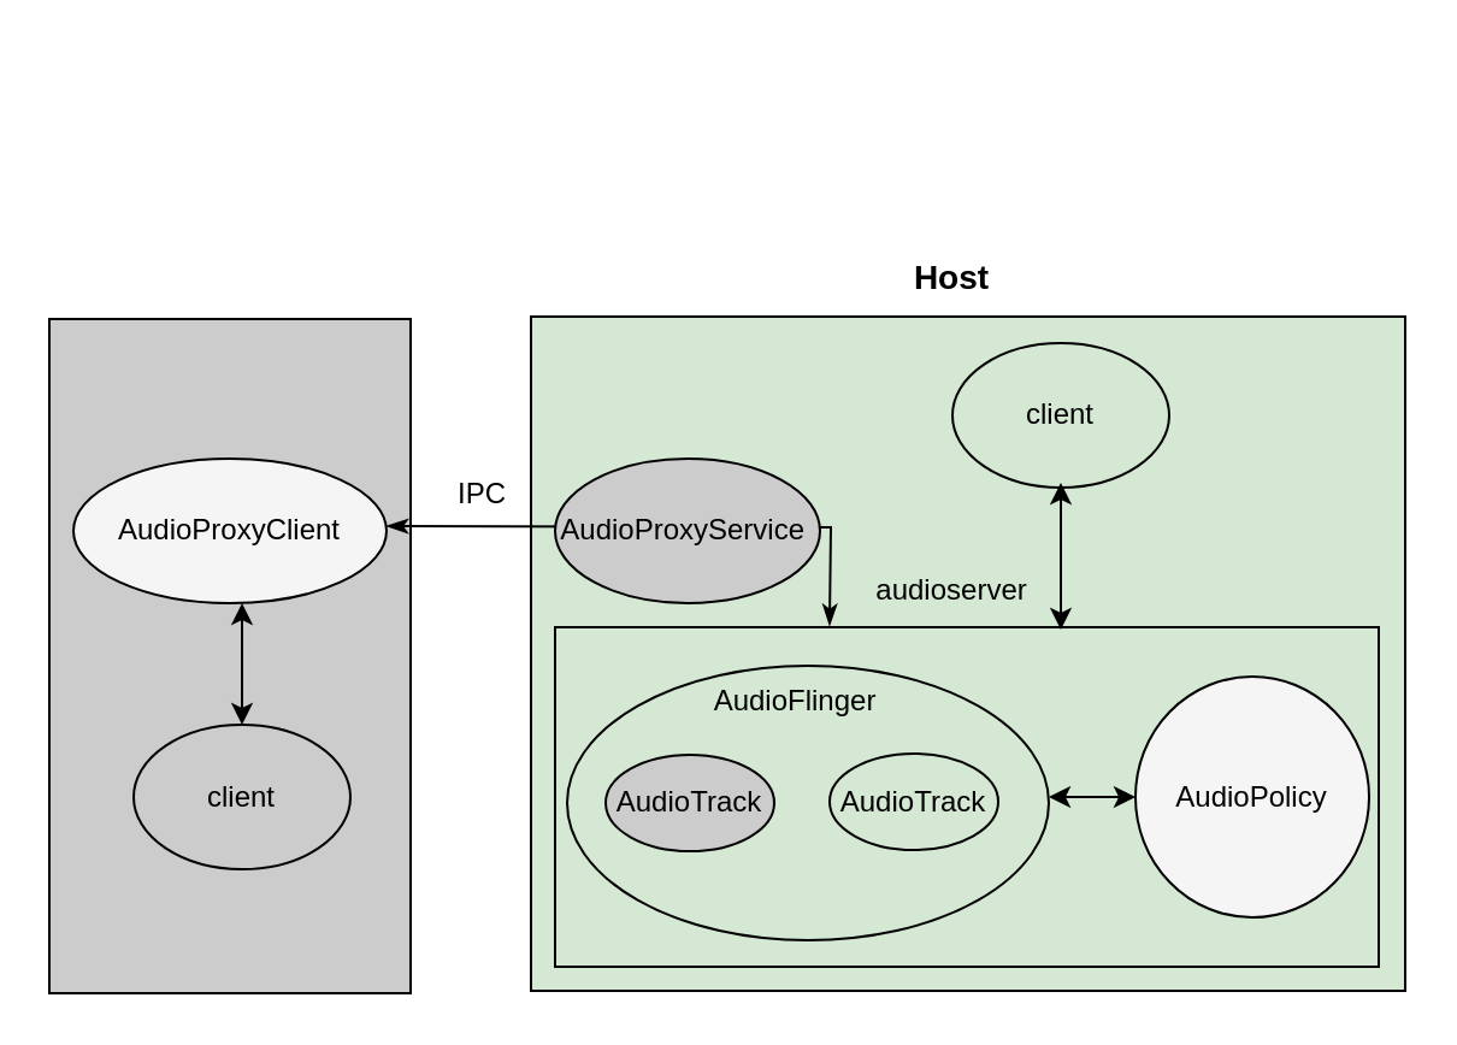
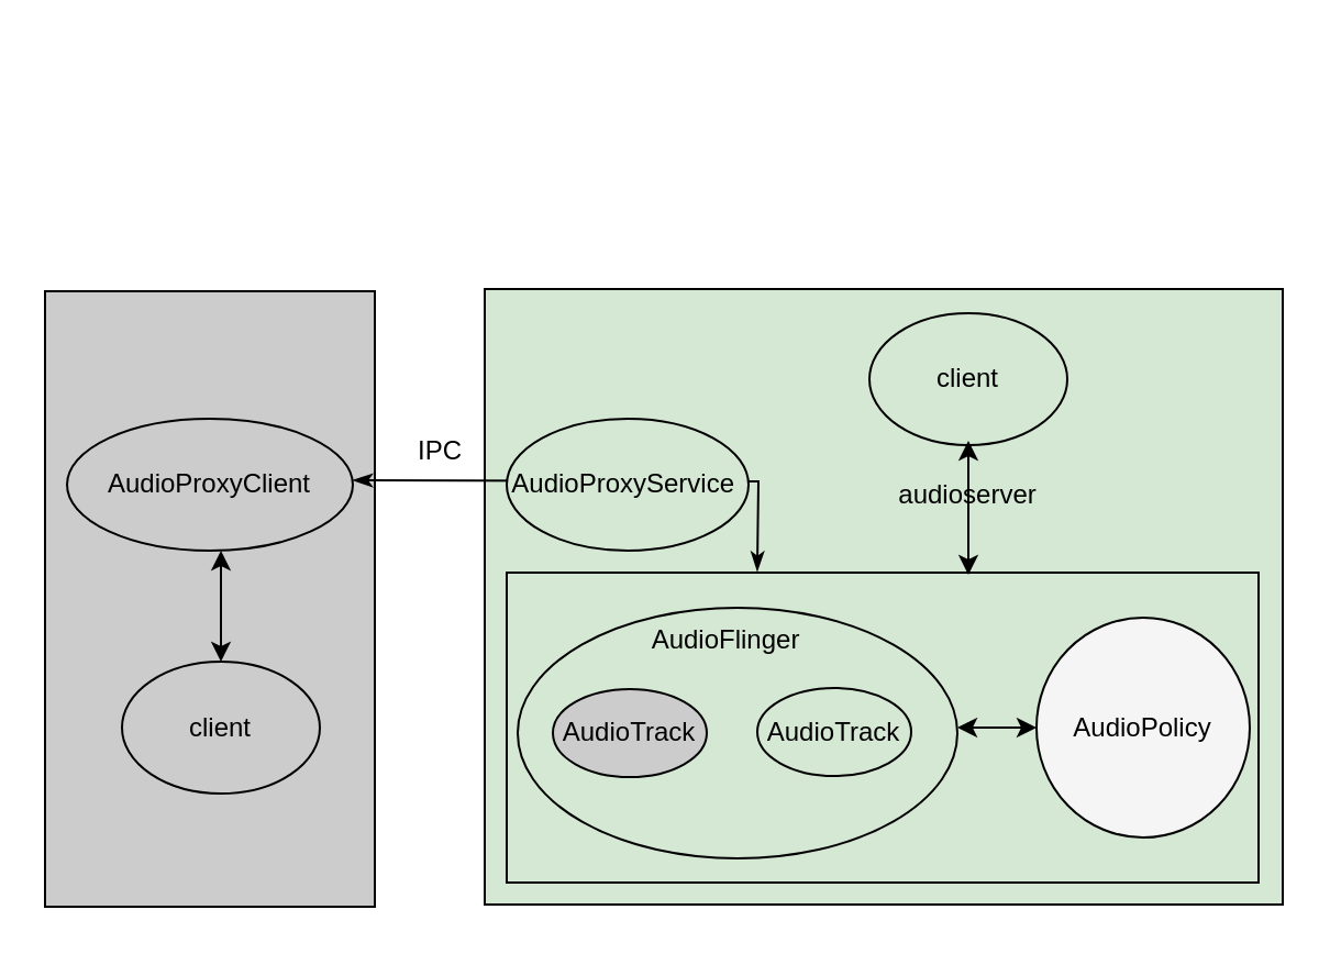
- <mxCell id="4" value="&lt;font style=&quot;font-size: 14px;&quot;&gt;&lt;b&gt;Host&lt;/b&gt;&lt;/font&gt;" style="text;html=1;align=center;verticalAlign=middle;whiteSpace=wrap;rounded=0;" vertex="1" parent="1"><mxGeometry x="365" y="100" width="60" height="30" as="geometry" /></mxCell>
- <mxCell id="19" value="AudioProxyClient" style="ellipse;whiteSpace=wrap;html=1;fillColor=#f5f5f5;" vertex="1" parent="1"><mxGeometry x="30" y="190" width="130" height="60" as="geometry" /></mxCell>
+ <mxCell id="19" value="AudioProxyClient" style="ellipse;whiteSpace=wrap;html=1;fillColor=#CCCCCC;" vertex="1" parent="1"><mxGeometry x="30" y="190" width="130" height="60" as="geometry" /></mxCell>
- <mxCell id="21" value="&lt;div&gt;&lt;br&gt;&lt;/div&gt;AudioProxyService&amp;nbsp; &amp;nbsp; &amp;nbsp;&amp;nbsp;" style="ellipse;whiteSpace=wrap;html=1;fillColor=#cccccc;" vertex="1" parent="1"><mxGeometry x="230" y="190" width="110" height="60" as="geometry" /></mxCell>
+ <mxCell id="21" value="&lt;div&gt;&lt;br&gt;&lt;/div&gt;AudioProxyService&amp;nbsp; &amp;nbsp; &amp;nbsp;&amp;nbsp;" style="ellipse;whiteSpace=wrap;html=1;fillColor=#D5E8D4;" vertex="1" parent="1"><mxGeometry x="230" y="190" width="110" height="60" as="geometry" /></mxCell>
- <mxCell id="8" value="audioserver" style="text;html=1;align=center;verticalAlign=middle;whiteSpace=wrap;rounded=0;" vertex="1" parent="1"><mxGeometry x="365" y="230" width="60" height="30" as="geometry" /></mxCell>
+ <mxCell id="8" value="audioserver" style="text;html=1;align=center;verticalAlign=middle;whiteSpace=wrap;rounded=0;" vertex="1" parent="1"><mxGeometry x="410" y="210" width="60" height="30" as="geometry" /></mxCell>
